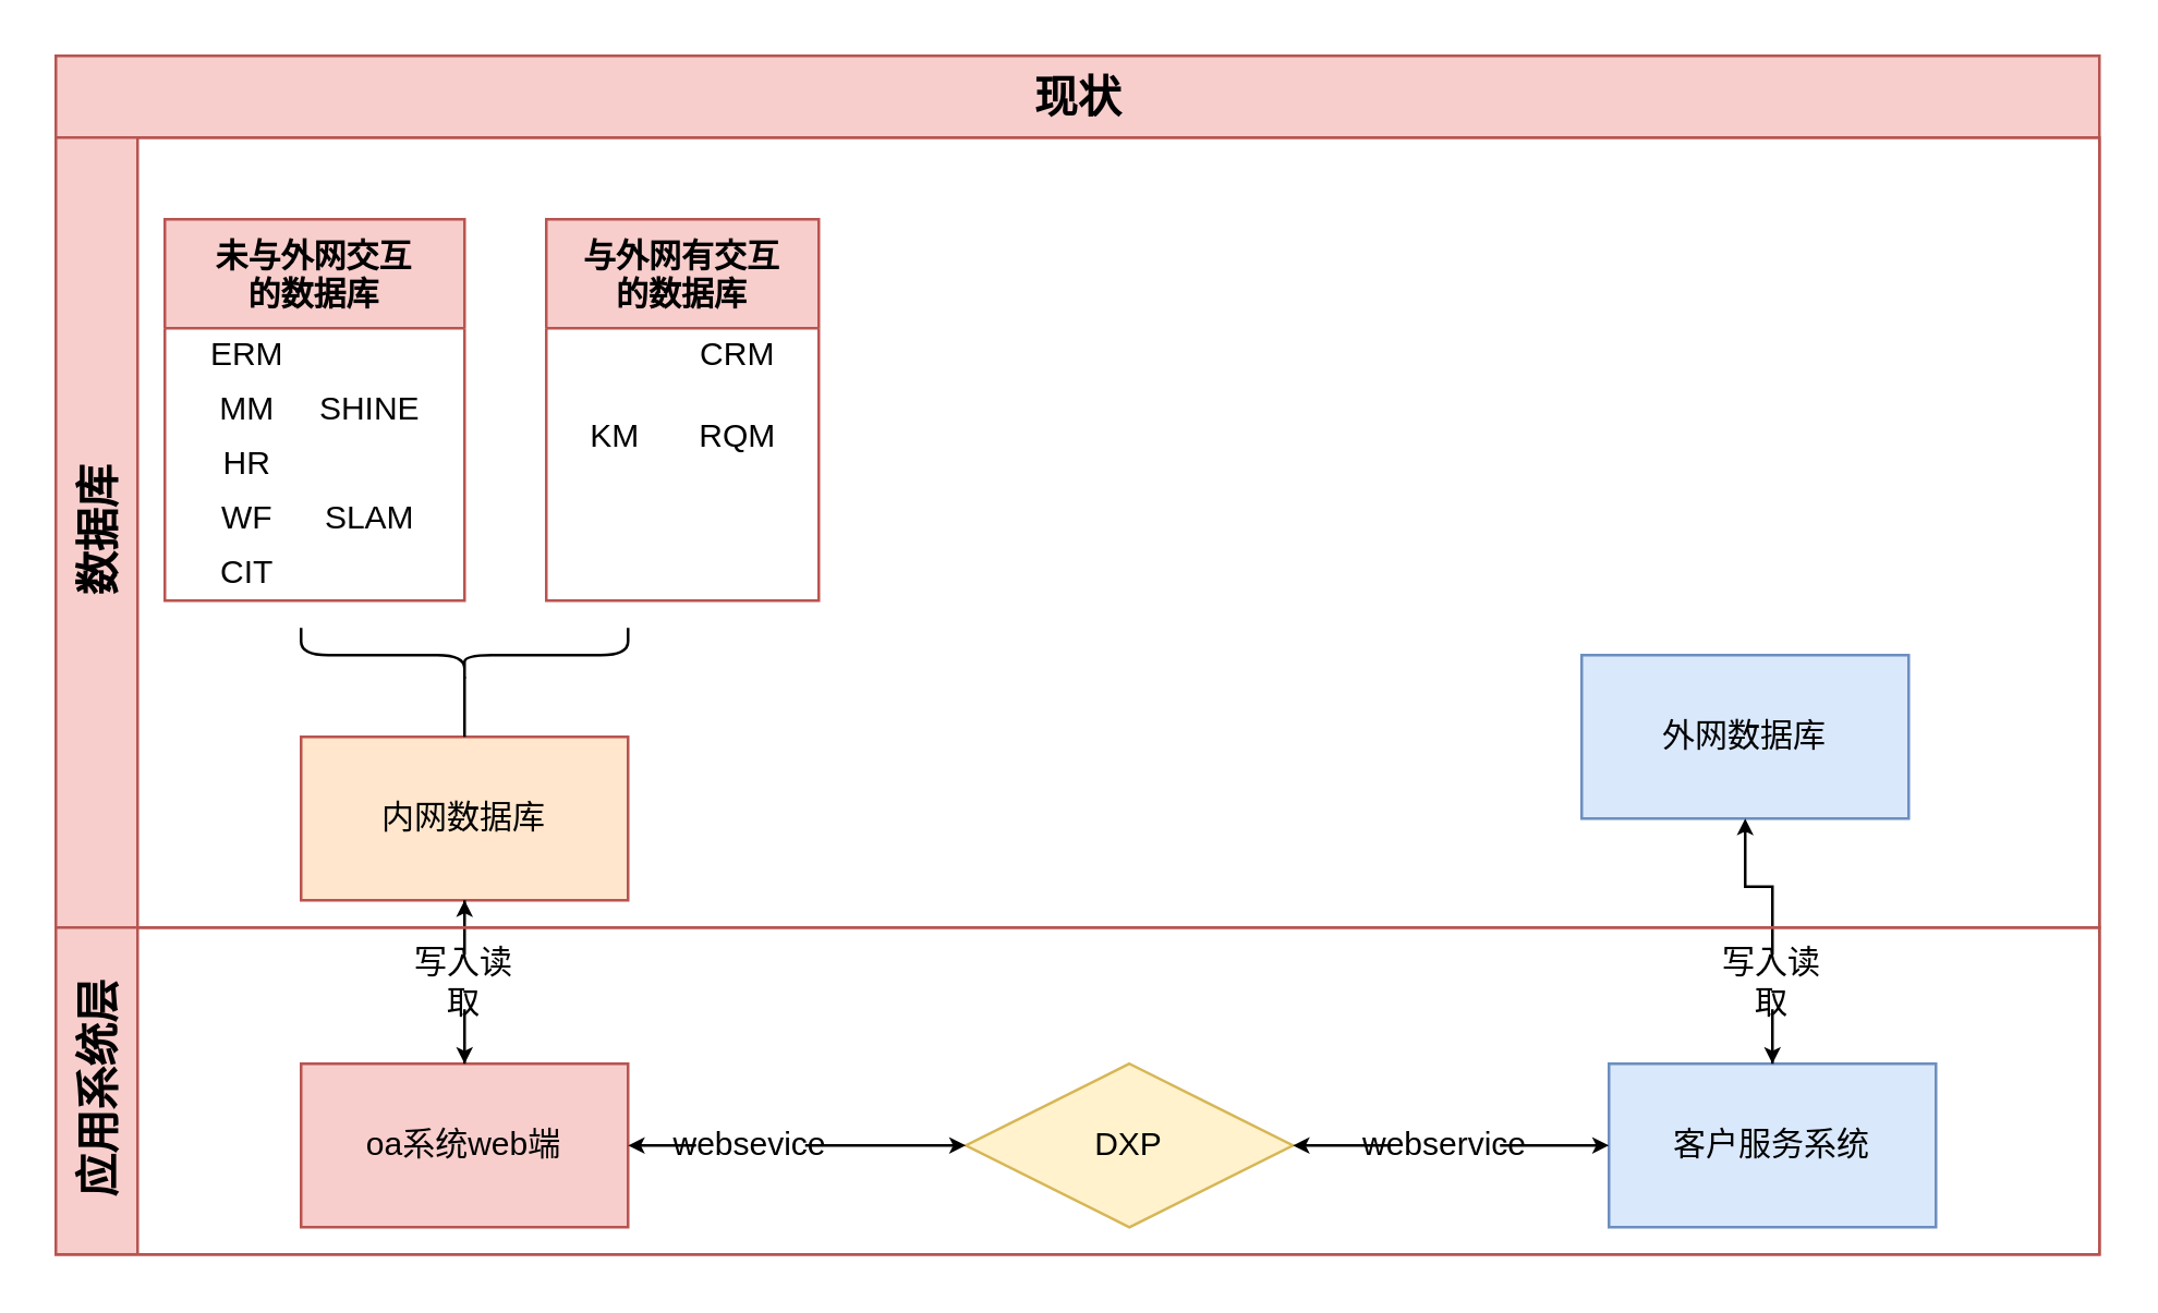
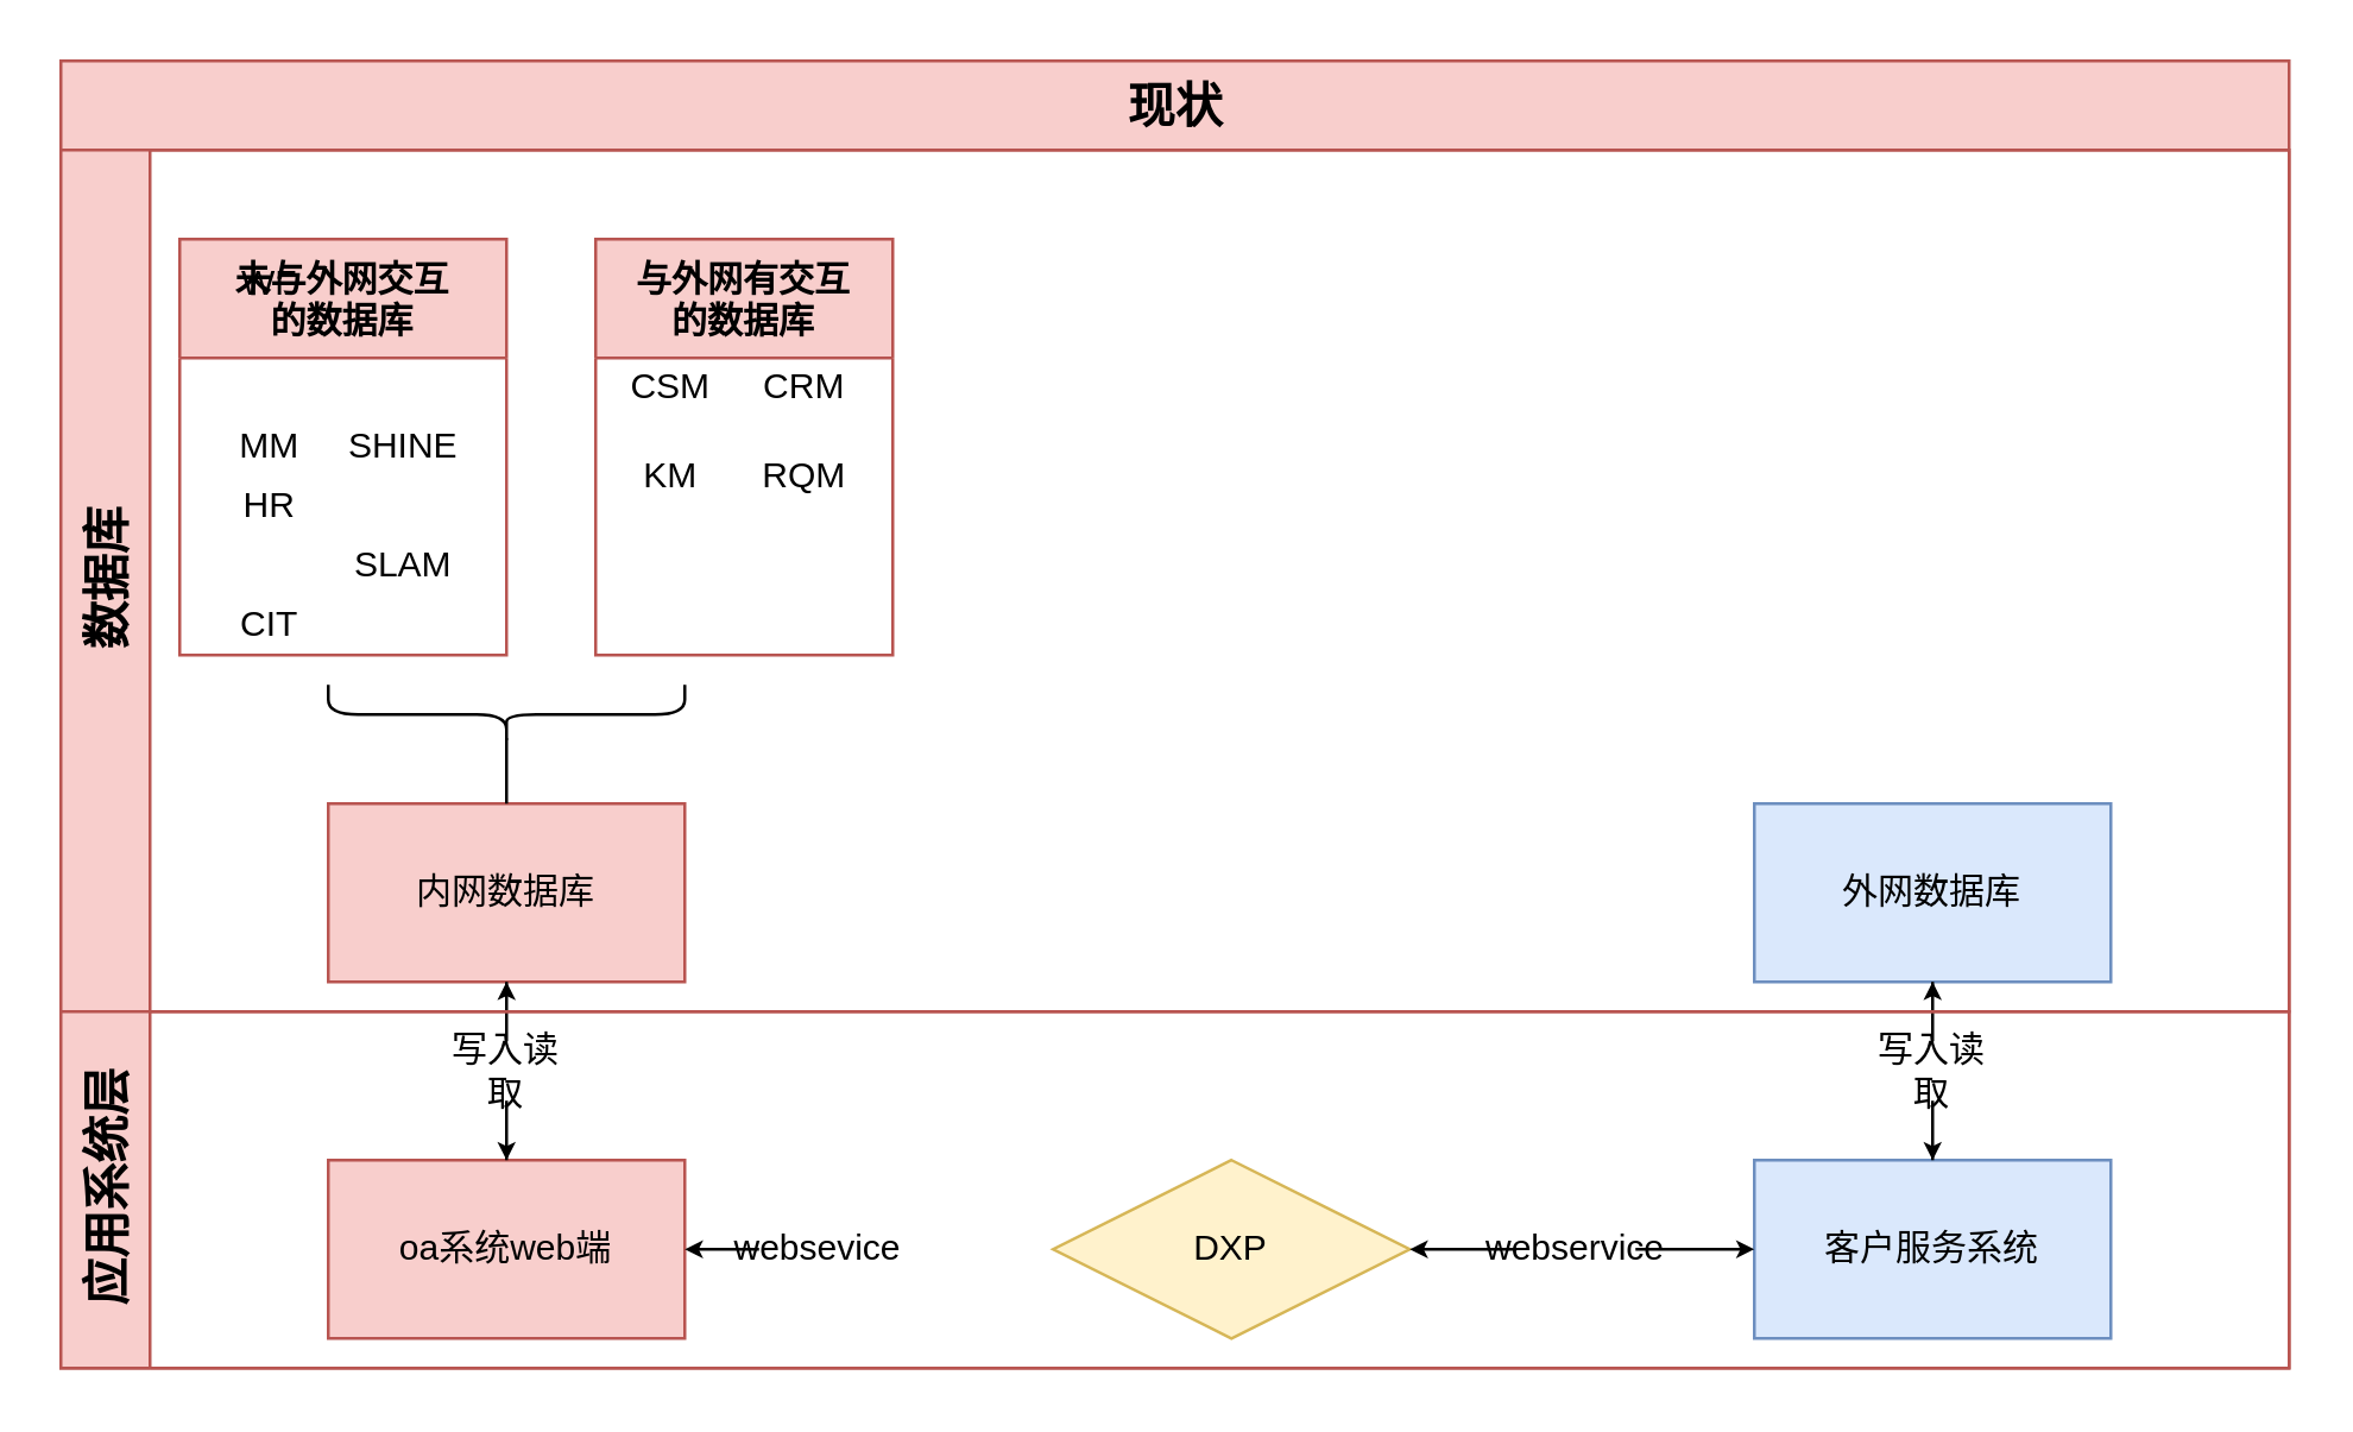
- <mxCell id="22" value="ERM" style="text;html=1;align=center;verticalAlign=middle;resizable=0;points=[];autosize=1;" vertex="1" parent="21"><mxGeometry x="10" y="40" width="40" height="20" as="geometry" /></mxCell>
+ <mxCell id="33" value="CSM" style="text;html=1;align=center;verticalAlign=middle;resizable=0;points=[];autosize=1;" vertex="1" parent="29"><mxGeometry x="5" y="40" width="40" height="20" as="geometry" /></mxCell>
- <mxCell id="27" value="WF" style="text;html=1;align=center;verticalAlign=middle;resizable=0;points=[];autosize=1;" vertex="1" parent="21"><mxGeometry x="15" y="100" width="30" height="20" as="geometry" /></mxCell>
+ <mxCell id="27" value="WF" style="text;html=1;align=center;verticalAlign=middle;resizable=0;points=[];autosize=1;" vertex="1" parent="21"><mxGeometry x="15" y="5" width="30" height="20" as="geometry" /></mxCell>
- <mxCell id="6" value="外网数据库" style="rounded=0;whiteSpace=wrap;html=1;fillColor=#dae8fc;strokeColor=#6c8ebf;" parent="1" vertex="1"><mxGeometry x="580" y="240" width="120" height="60" as="geometry" /></mxCell>
+ <mxCell id="6" value="外网数据库" style="rounded=0;whiteSpace=wrap;html=1;fillColor=#dae8fc;strokeColor=#6c8ebf;" parent="1" vertex="1"><mxGeometry x="590" y="270" width="120" height="60" as="geometry" /></mxCell>
- <mxCell id="2" value="内网数据库" style="rounded=0;whiteSpace=wrap;html=1;fillColor=#ffe6cc;strokeColor=#b85450;" parent="1" vertex="1"><mxGeometry x="110" y="270" width="120" height="60" as="geometry" /></mxCell>
+ <mxCell id="2" value="内网数据库" style="rounded=0;whiteSpace=wrap;html=1;fillColor=#f8cecc;strokeColor=#b85450;" parent="1" vertex="1"><mxGeometry x="110" y="270" width="120" height="60" as="geometry" /></mxCell>
- <mxCell id="7" style="edgeStyle=orthogonalEdgeStyle;rounded=0;orthogonalLoop=1;jettySize=auto;html=1;exitX=1;exitY=0.5;exitDx=0;exitDy=0;entryX=0;entryY=0.5;entryDx=0;entryDy=0;startSize=3;endSize=3;" parent="1" source="9" target="4" edge="1"><mxGeometry relative="1" as="geometry" /></mxCell>
